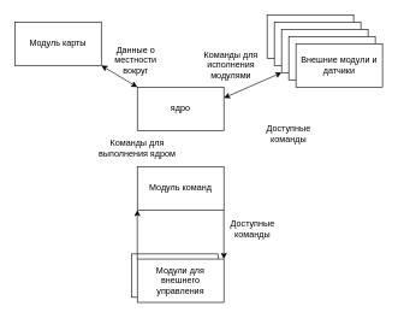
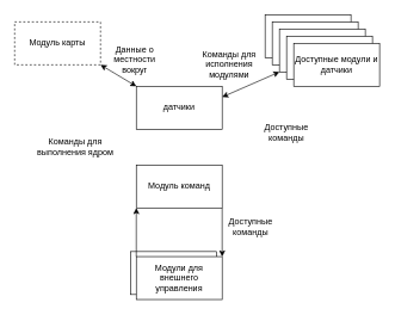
- <mxCell id="5" value="Модуль карты" style="rounded=0;whiteSpace=wrap;html=1;" parent="1" vertex="1"><mxGeometry x="20" y="30" width="120" height="60" as="geometry" /></mxCell>
+ <mxCell id="5" value="Модуль карты" style="rounded=0;whiteSpace=wrap;html=1;dashed=1;" parent="1" vertex="1"><mxGeometry x="20" y="30" width="120" height="60" as="geometry" /></mxCell>
- <mxCell id="14" value="Внешние модули и датчики" style="rounded=0;whiteSpace=wrap;html=1;" parent="1" vertex="1"><mxGeometry x="410" y="60" width="120" height="60" as="geometry" /></mxCell>
+ <mxCell id="14" value="Доступные модули и датчики" style="rounded=0;whiteSpace=wrap;html=1;" parent="1" vertex="1"><mxGeometry x="410" y="60" width="120" height="60" as="geometry" /></mxCell>
- <mxCell id="2" value="ядро" style="rounded=0;whiteSpace=wrap;html=1;" parent="1" vertex="1"><mxGeometry x="190" y="120" width="120" height="60" as="geometry" /></mxCell>
+ <mxCell id="2" value="датчики" style="rounded=0;whiteSpace=wrap;html=1;" parent="1" vertex="1"><mxGeometry x="190" y="120" width="120" height="60" as="geometry" /></mxCell>
- <mxCell id="17" value="Команды для выполнения ядром" style="text;html=1;strokeColor=none;fillColor=none;align=center;verticalAlign=middle;whiteSpace=wrap;rounded=0;" parent="1" vertex="1"><mxGeometry x="120" y="180" width="140" height="50" as="geometry" /></mxCell>
+ <mxCell id="17" value="Команды для выполнения ядром" style="text;html=1;strokeColor=none;fillColor=none;align=center;verticalAlign=middle;whiteSpace=wrap;rounded=0;" parent="1" vertex="1"><mxGeometry x="35" y="180" width="140" height="50" as="geometry" /></mxCell>
